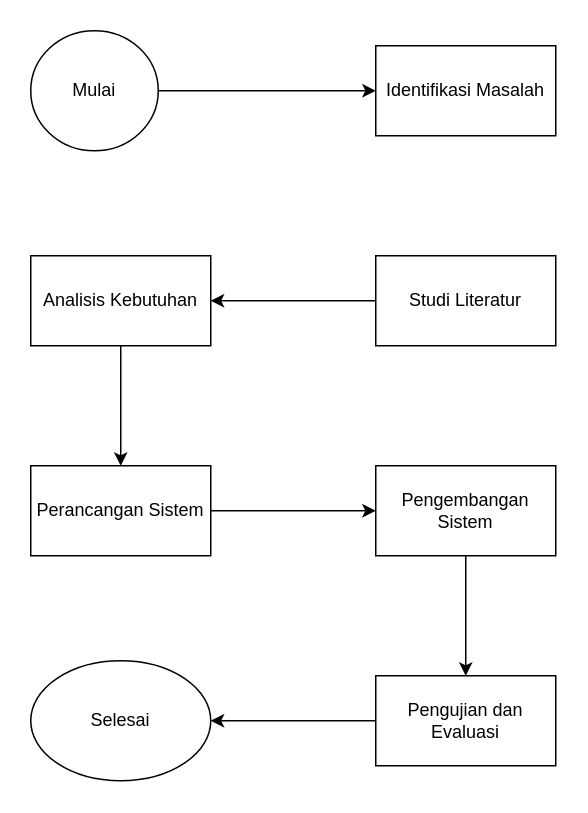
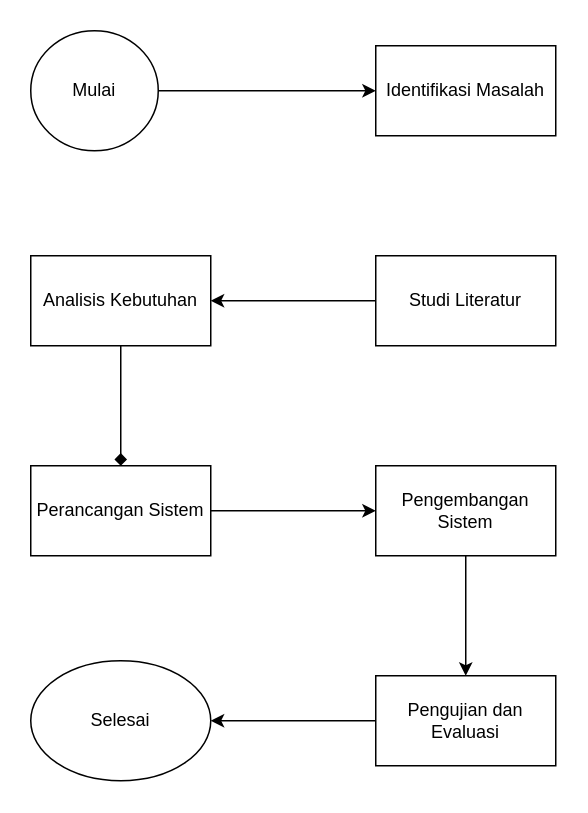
- <mxCell id="7" value="" style="edgeStyle=orthogonalEdgeStyle;rounded=0;orthogonalLoop=1;jettySize=auto;html=1;" edge="1" parent="1" source="8" target="10"><mxGeometry relative="1" as="geometry" /></mxCell>
+ <mxCell id="7" value="" style="edgeStyle=orthogonalEdgeStyle;rounded=0;orthogonalLoop=1;jettySize=auto;html=1;endArrow=diamond;" edge="1" parent="1" source="8" target="10"><mxGeometry relative="1" as="geometry" /></mxCell>
